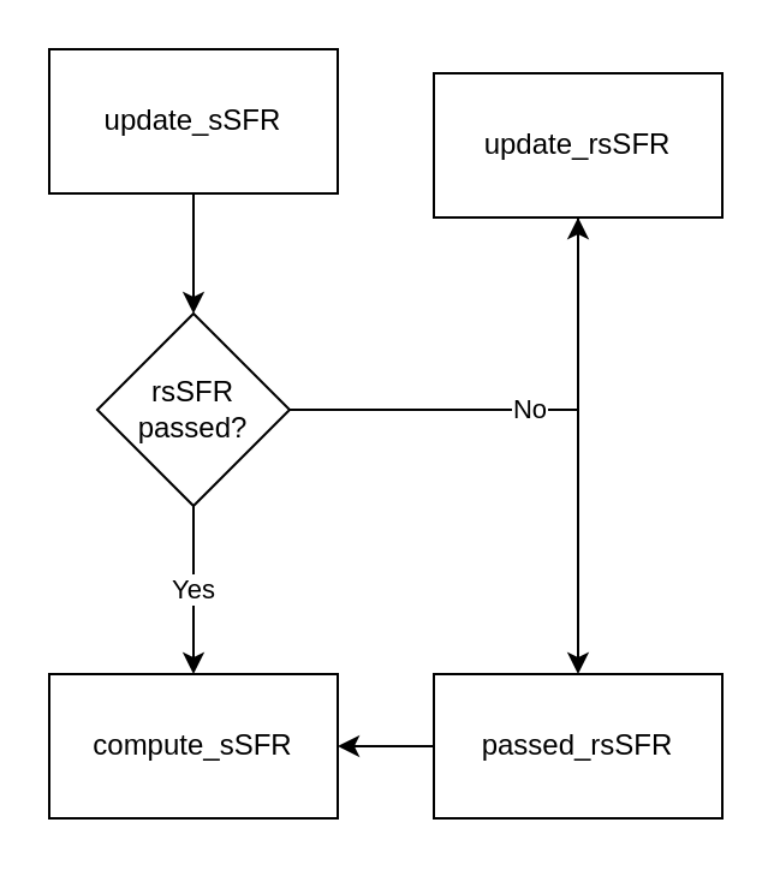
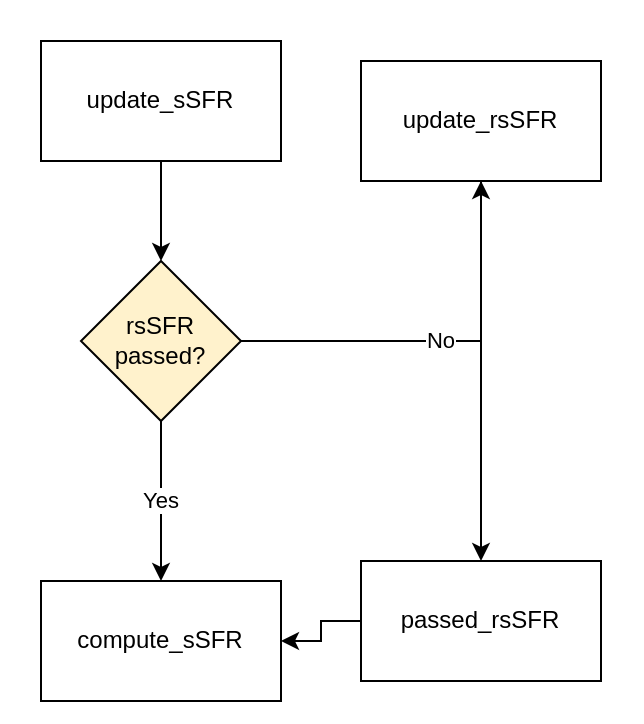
- <mxCell id="4" value="rsSFR passed?" style="rhombus;whiteSpace=wrap;html=1;" vertex="1" parent="1"><mxGeometry x="40" y="130" width="80" height="80" as="geometry" /></mxCell>
+ <mxCell id="4" value="rsSFR passed?" style="rhombus;whiteSpace=wrap;html=1;fillColor=#fff2cc;" vertex="1" parent="1"><mxGeometry x="40" y="130" width="80" height="80" as="geometry" /></mxCell>
- <mxCell id="9" value="compute_sSFR" style="whiteSpace=wrap;html=1;" vertex="1" parent="1"><mxGeometry x="20" y="280" width="120" height="60" as="geometry" /></mxCell>
+ <mxCell id="9" value="compute_sSFR" style="whiteSpace=wrap;html=1;" vertex="1" parent="1"><mxGeometry x="20" y="290" width="120" height="60" as="geometry" /></mxCell>
